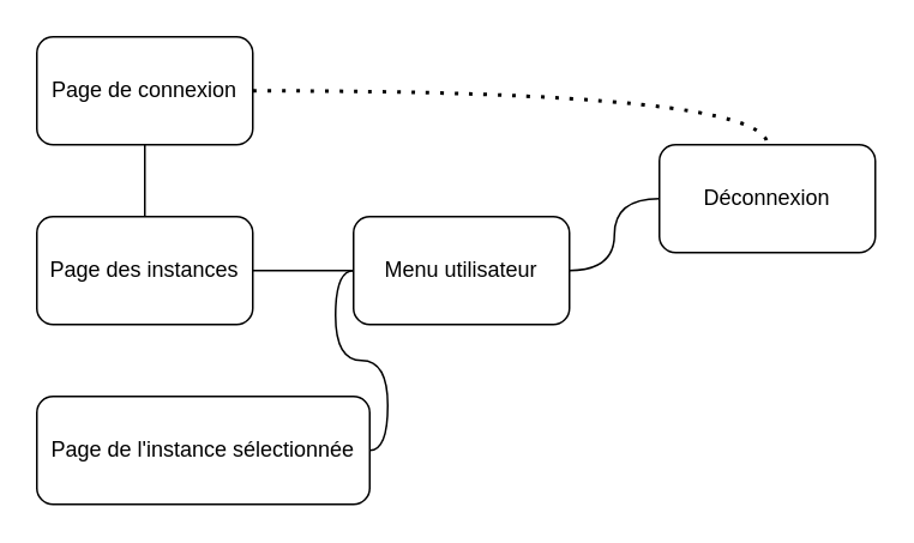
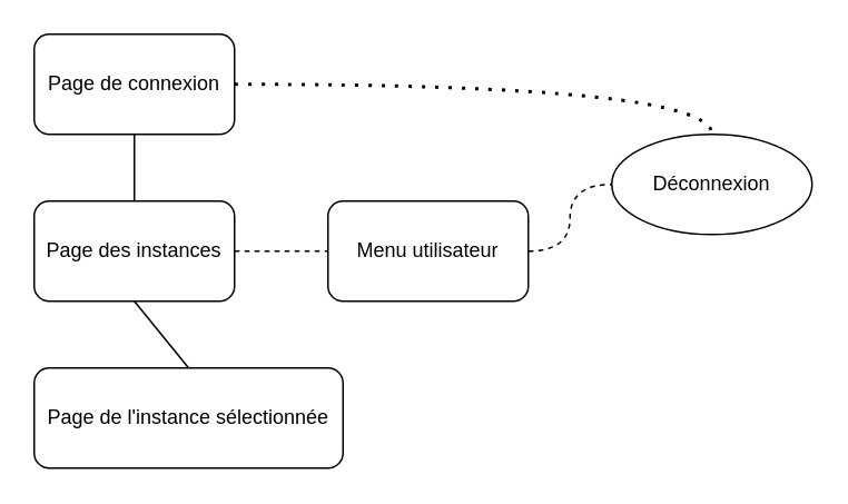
- <mxCell id="9" value="Déconnexion" style="rounded=1;whiteSpace=wrap;html=1;" parent="1" vertex="1"><mxGeometry x="366" y="80" width="120" height="60" as="geometry" /></mxCell>
+ <mxCell id="9" value="Déconnexion" style="ellipse;whiteSpace=wrap;html=1;" parent="1" vertex="1"><mxGeometry x="366" y="80" width="120" height="60" as="geometry" /></mxCell>
- <mxCell id="10" value="" style="endArrow=none;html=1;rounded=0;entryX=0;entryY=0.5;entryDx=0;entryDy=0;exitX=1;exitY=0.5;exitDx=0;exitDy=0;edgeStyle=orthogonalEdgeStyle;curved=1;" parent="1" source="7" target="9" edge="1"><mxGeometry width="50" height="50" relative="1" as="geometry"><mxPoint x="366" y="250" as="sourcePoint" /><mxPoint x="416" y="200" as="targetPoint" /></mxGeometry></mxCell>
+ <mxCell id="10" value="" style="endArrow=none;html=1;rounded=0;entryX=0;entryY=0.5;entryDx=0;entryDy=0;exitX=1;exitY=0.5;exitDx=0;exitDy=0;edgeStyle=orthogonalEdgeStyle;curved=1;dashed=1;" parent="1" source="7" target="9" edge="1"><mxGeometry width="50" height="50" relative="1" as="geometry"><mxPoint x="366" y="250" as="sourcePoint" /><mxPoint x="416" y="200" as="targetPoint" /></mxGeometry></mxCell>
- <mxCell id="8" value="" style="endArrow=none;html=1;rounded=0;entryX=0;entryY=0.5;entryDx=0;entryDy=0;exitX=1;exitY=0.5;exitDx=0;exitDy=0;" parent="1" source="3" target="7" edge="1"><mxGeometry width="50" height="50" relative="1" as="geometry"><mxPoint x="36" y="250" as="sourcePoint" /><mxPoint x="86" y="200" as="targetPoint" /></mxGeometry></mxCell>
+ <mxCell id="8" value="" style="endArrow=none;html=1;rounded=0;entryX=0;entryY=0.5;entryDx=0;entryDy=0;exitX=1;exitY=0.5;exitDx=0;exitDy=0;dashed=1;" parent="1" source="3" target="7" edge="1"><mxGeometry width="50" height="50" relative="1" as="geometry"><mxPoint x="36" y="250" as="sourcePoint" /><mxPoint x="86" y="200" as="targetPoint" /></mxGeometry></mxCell>
+ <mxCell id="6" value="" style="endArrow=none;html=1;rounded=0;entryX=0.5;entryY=1;entryDx=0;entryDy=0;exitX=0.5;exitY=0;exitDx=0;exitDy=0;" parent="1" source="4" target="3" edge="1"><mxGeometry width="50" height="50" relative="1" as="geometry"><mxPoint x="36" y="190" as="sourcePoint" /><mxPoint x="86" y="140" as="targetPoint" /></mxGeometry></mxCell>
- <mxCell id="11" value="" style="endArrow=none;html=1;rounded=0;entryX=0;entryY=0.5;entryDx=0;entryDy=0;exitX=1;exitY=0.5;exitDx=0;exitDy=0;edgeStyle=orthogonalEdgeStyle;curved=1;" parent="1" source="4" target="7" edge="1"><mxGeometry width="50" height="50" relative="1" as="geometry"><mxPoint x="306" y="240" as="sourcePoint" /><mxPoint x="356" y="190" as="targetPoint" /></mxGeometry></mxCell>
